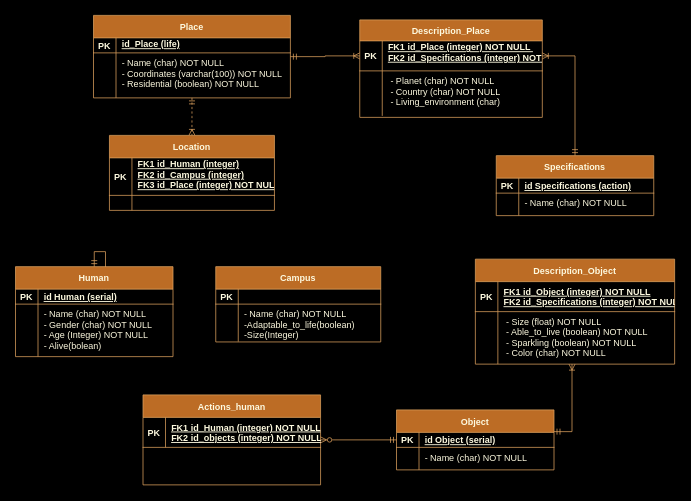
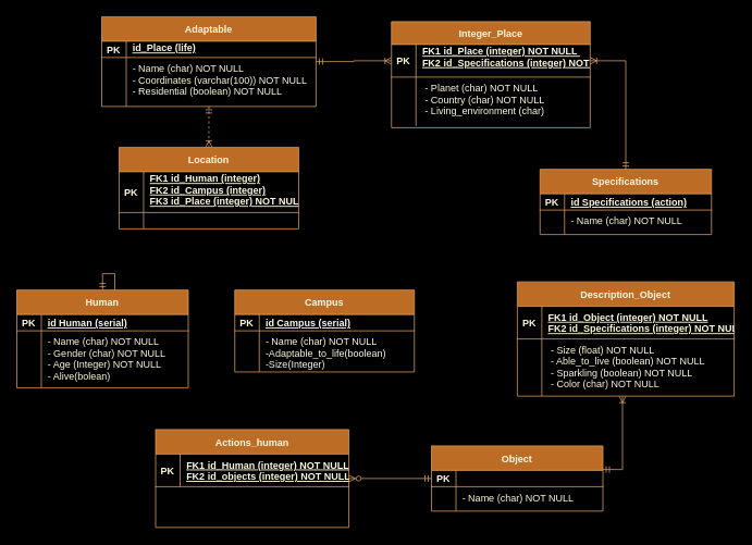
- <mxCell id="4" value="Place" style="shape=table;startSize=30;container=1;collapsible=1;childLayout=tableLayout;fixedRows=1;rowLines=0;fontStyle=1;align=center;resizeLast=1;verticalAlign=middle;labelBackgroundColor=none;fillColor=#BC6C25;strokeColor=#DDA15E;fontColor=#FEFAE0;" parent="1" vertex="1"><mxGeometry x="124" y="20" width="262.537" height="110" as="geometry"><mxRectangle x="-10" y="10" width="180" height="30" as="alternateBounds" /></mxGeometry></mxCell>
+ <mxCell id="4" value="Adaptable" style="shape=table;startSize=30;container=1;collapsible=1;childLayout=tableLayout;fixedRows=1;rowLines=0;fontStyle=1;align=center;resizeLast=1;verticalAlign=middle;labelBackgroundColor=none;fillColor=#BC6C25;strokeColor=#DDA15E;fontColor=#FEFAE0;" parent="1" vertex="1"><mxGeometry x="124" y="20" width="262.537" height="110" as="geometry"><mxRectangle x="-10" y="10" width="180" height="30" as="alternateBounds" /></mxGeometry></mxCell>
- <mxCell id="62" value="Description_Place" style="shape=table;startSize=28;container=1;collapsible=1;childLayout=tableLayout;fixedRows=1;rowLines=0;fontStyle=1;align=center;resizeLast=1;verticalAlign=middle;labelBackgroundColor=none;fillColor=#BC6C25;strokeColor=#DDA15E;fontColor=#FEFAE0;" parent="1" vertex="1"><mxGeometry x="479" y="26" width="243.417" height="130" as="geometry"><mxRectangle x="-10" y="10" width="180" height="30" as="alternateBounds" /></mxGeometry></mxCell>
+ <mxCell id="62" value="Integer_Place" style="shape=table;startSize=28;container=1;collapsible=1;childLayout=tableLayout;fixedRows=1;rowLines=0;fontStyle=1;align=center;resizeLast=1;verticalAlign=middle;labelBackgroundColor=none;fillColor=#BC6C25;strokeColor=#DDA15E;fontColor=#FEFAE0;" parent="1" vertex="1"><mxGeometry x="479" y="26" width="243.417" height="130" as="geometry"><mxRectangle x="-10" y="10" width="180" height="30" as="alternateBounds" /></mxGeometry></mxCell>
+ <mxCell id="22" value="id Campus (serial)" style="shape=partialRectangle;overflow=hidden;connectable=0;fillColor=none;top=0;left=0;bottom=0;right=0;align=left;spacingLeft=6;fontStyle=5;labelBackgroundColor=none;strokeColor=#DDA15E;fontColor=#FEFAE0;" parent="20" vertex="1"><mxGeometry x="30" width="190" height="20" as="geometry"><mxRectangle width="190" height="20" as="alternateBounds" /></mxGeometry></mxCell>
- <mxCell id="43" value="id Object (serial)" style="shape=partialRectangle;overflow=hidden;connectable=0;fillColor=none;top=0;left=0;bottom=0;right=0;align=left;spacingLeft=6;fontStyle=5;labelBackgroundColor=none;strokeColor=#DDA15E;fontColor=#FEFAE0;" parent="41" vertex="1"><mxGeometry x="30" width="180" height="20" as="geometry"><mxRectangle width="180" height="20" as="alternateBounds" /></mxGeometry></mxCell>
